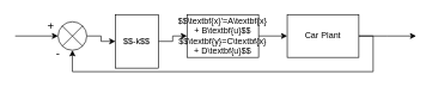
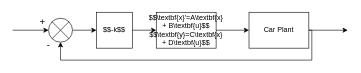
- <mxCell id="5" value="Car Plant" style="rounded=0;whiteSpace=wrap;html=1;" vertex="1" parent="1"><mxGeometry x="400" y="20" width="100" height="60" as="geometry" /></mxCell>
+ <mxCell id="5" value="Car Plant" style="rounded=0;whiteSpace=wrap;html=1;" vertex="1" parent="1"><mxGeometry x="415" y="20" width="100" height="60" as="geometry" /></mxCell>
- <mxCell id="11" value="$$-k$$" style="rounded=0;whiteSpace=wrap;html=1;" vertex="1" parent="1"><mxGeometry x="160" y="20" width="60" height="75" as="geometry" /></mxCell>
+ <mxCell id="11" value="$$-k$$" style="rounded=0;whiteSpace=wrap;html=1;" vertex="1" parent="1"><mxGeometry x="160" y="20" width="60" height="60" as="geometry" /></mxCell>
